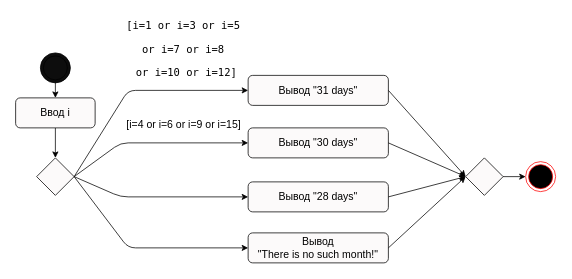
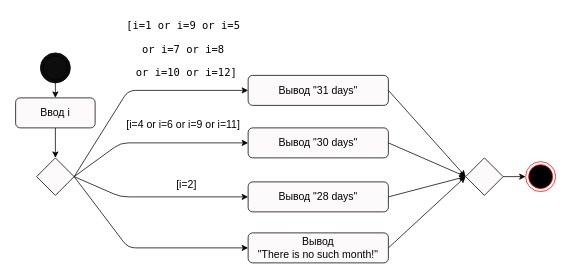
- <mxCell id="22" value="&lt;pre&gt;&lt;font face=&quot;jetbrains mono, monospace&quot;&gt;[i=1 or i=3 or i=5 &lt;/font&gt;&lt;/pre&gt;&lt;pre&gt;&lt;font face=&quot;jetbrains mono, monospace&quot;&gt;or i=7 or i=8 &lt;/font&gt;&lt;/pre&gt;&lt;pre&gt;&lt;font face=&quot;jetbrains mono, monospace&quot;&gt;or i=10 or i=12]&lt;/font&gt;&lt;br&gt;&lt;/pre&gt;" style="text;html=1;strokeColor=none;fillColor=none;align=center;verticalAlign=middle;whiteSpace=wrap;rounded=0;fontSize=14;labelBackgroundColor=none;" vertex="1" parent="1"><mxGeometry x="166" y="20" width="164" height="90" as="geometry" /></mxCell>
+ <mxCell id="22" value="&lt;pre&gt;&lt;font face=&quot;jetbrains mono, monospace&quot;&gt;[i=1 or i=9 or i=5 &lt;/font&gt;&lt;/pre&gt;&lt;pre&gt;&lt;font face=&quot;jetbrains mono, monospace&quot;&gt;or i=7 or i=8 &lt;/font&gt;&lt;/pre&gt;&lt;pre&gt;&lt;font face=&quot;jetbrains mono, monospace&quot;&gt;or i=10 or i=12]&lt;/font&gt;&lt;br&gt;&lt;/pre&gt;" style="text;html=1;strokeColor=none;fillColor=none;align=center;verticalAlign=middle;whiteSpace=wrap;rounded=0;fontSize=14;labelBackgroundColor=none;" vertex="1" parent="1"><mxGeometry x="166" y="20" width="164" height="90" as="geometry" /></mxCell>
- <mxCell id="24" value="[i=4 or i=6 or i=9 or i=15]" style="text;whiteSpace=wrap;html=1;fontSize=14;fontColor=#000000;" vertex="1" parent="1"><mxGeometry x="166" y="150" width="160" height="30" as="geometry" /></mxCell>
+ <mxCell id="24" value="[i=4 or i=6 or i=9 or i=11]" style="text;whiteSpace=wrap;html=1;fontSize=14;fontColor=#000000;" vertex="1" parent="1"><mxGeometry x="166" y="150" width="160" height="30" as="geometry" /></mxCell>
+ <mxCell id="25" value="[i=2]" style="text;whiteSpace=wrap;html=1;fontSize=14;fontColor=#000000;align=center;" vertex="1" parent="1"><mxGeometry x="168" y="230" width="160" height="30" as="geometry" /></mxCell>
